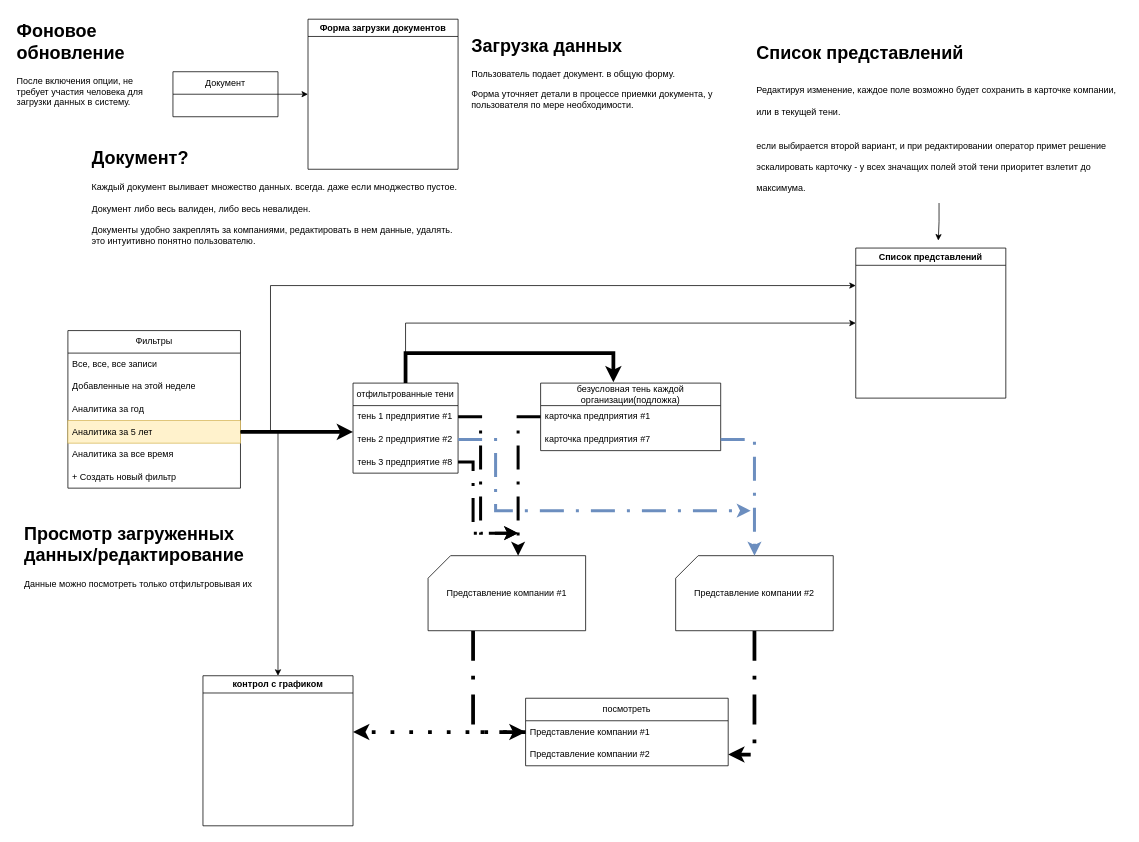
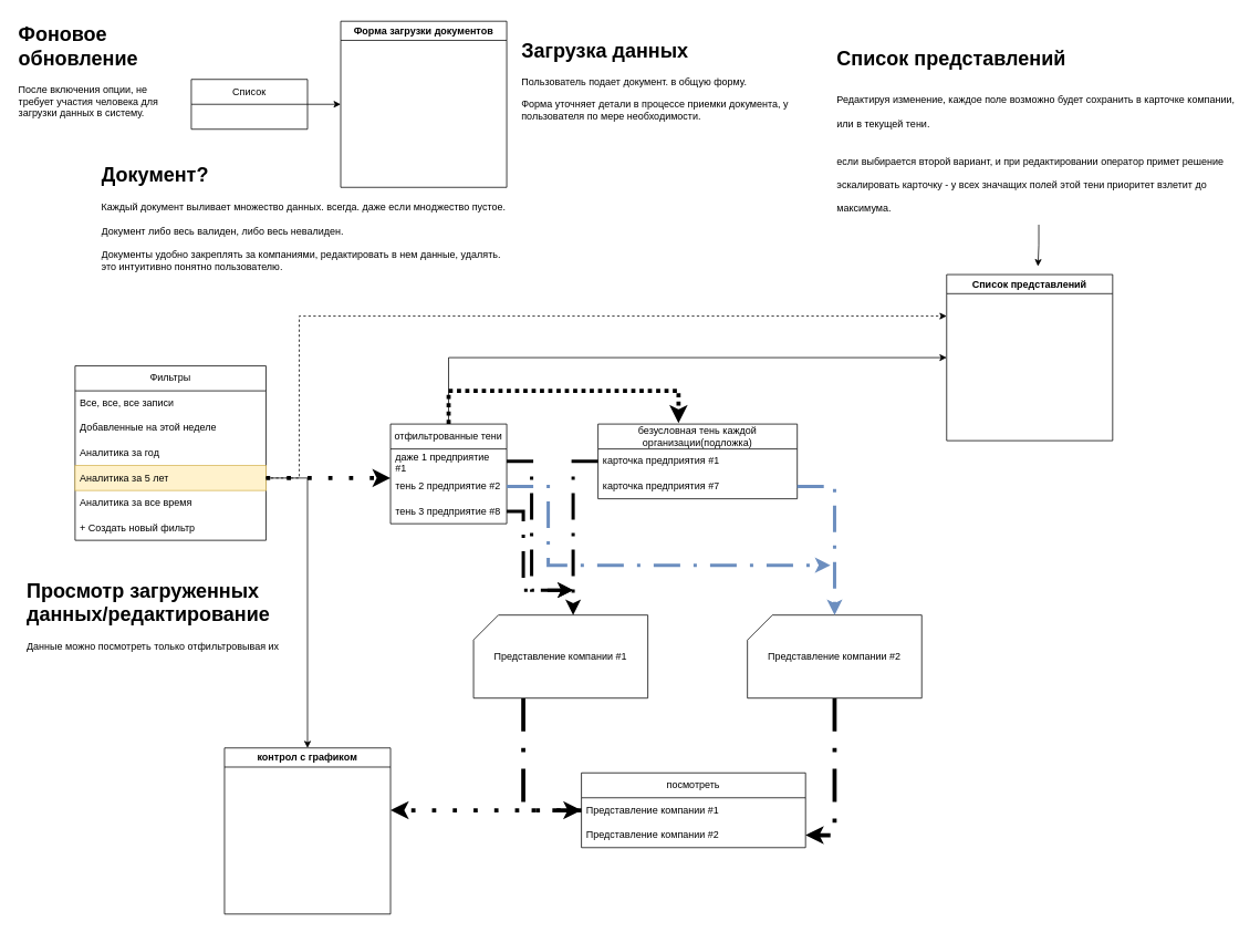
- <mxCell id="2" value="Документ" style="swimlane;fontStyle=0;childLayout=stackLayout;horizontal=1;startSize=30;horizontalStack=0;resizeParent=1;resizeParentMax=0;resizeLast=0;collapsible=1;marginBottom=0;whiteSpace=wrap;html=1;" vertex="1" parent="1"><mxGeometry x="230" y="95" width="140" height="60" as="geometry" /></mxCell>
+ <mxCell id="2" value="Список" style="swimlane;fontStyle=0;childLayout=stackLayout;horizontal=1;startSize=30;horizontalStack=0;resizeParent=1;resizeParentMax=0;resizeLast=0;collapsible=1;marginBottom=0;whiteSpace=wrap;html=1;" vertex="1" parent="1"><mxGeometry x="230" y="95" width="140" height="60" as="geometry" /></mxCell>
- <mxCell id="41" style="edgeStyle=orthogonalEdgeStyle;rounded=0;orthogonalLoop=1;jettySize=auto;html=1;entryX=0;entryY=0.25;entryDx=0;entryDy=0;" edge="1" parent="1" source="10" target="40"><mxGeometry relative="1" as="geometry"><Array as="points"><mxPoint x="360" y="575" /><mxPoint x="360" y="380" /></Array></mxGeometry></mxCell>
+ <mxCell id="41" style="edgeStyle=orthogonalEdgeStyle;rounded=0;orthogonalLoop=1;jettySize=auto;html=1;entryX=0;entryY=0.25;entryDx=0;entryDy=0;dashed=1;" edge="1" parent="1" source="10" target="40"><mxGeometry relative="1" as="geometry"><Array as="points"><mxPoint x="360" y="575" /><mxPoint x="360" y="380" /></Array></mxGeometry></mxCell>
- <mxCell id="25" style="edgeStyle=orthogonalEdgeStyle;rounded=0;orthogonalLoop=1;jettySize=auto;html=1;entryX=0.404;entryY=-0.011;entryDx=0;entryDy=0;entryPerimeter=0;dashed=0;dashPattern=1 1;strokeWidth=5;" edge="1" parent="1" source="14" target="21"><mxGeometry relative="1" as="geometry"><Array as="points"><mxPoint x="540" y="470" /><mxPoint x="817" y="470" /></Array></mxGeometry></mxCell>
+ <mxCell id="25" style="edgeStyle=orthogonalEdgeStyle;rounded=0;orthogonalLoop=1;jettySize=auto;html=1;entryX=0.404;entryY=-0.011;entryDx=0;entryDy=0;entryPerimeter=0;dashed=1;dashPattern=1 1;strokeWidth=5;" edge="1" parent="1" source="14" target="21"><mxGeometry relative="1" as="geometry"><Array as="points"><mxPoint x="540" y="470" /><mxPoint x="817" y="470" /></Array></mxGeometry></mxCell>
- <mxCell id="16" value="тень 1 предприятие #1" style="text;strokeColor=none;fillColor=none;align=left;verticalAlign=middle;spacingLeft=4;spacingRight=4;overflow=hidden;points=[[0,0.5],[1,0.5]];portConstraint=eastwest;rotatable=0;whiteSpace=wrap;html=1;" vertex="1" parent="14"><mxGeometry y="30" width="140" height="30" as="geometry" /></mxCell>
+ <mxCell id="16" value="даже 1 предприятие #1" style="text;strokeColor=none;fillColor=none;align=left;verticalAlign=middle;spacingLeft=4;spacingRight=4;overflow=hidden;points=[[0,0.5],[1,0.5]];portConstraint=eastwest;rotatable=0;whiteSpace=wrap;html=1;" vertex="1" parent="14"><mxGeometry y="30" width="140" height="30" as="geometry" /></mxCell>
- <mxCell id="24" style="edgeStyle=orthogonalEdgeStyle;rounded=0;orthogonalLoop=1;jettySize=auto;html=1;dashed=0;dashPattern=1 4;strokeWidth=5;" edge="1" parent="1" source="10" target="14"><mxGeometry relative="1" as="geometry"><mxPoint x="450" y="500" as="targetPoint" /><Array as="points"><mxPoint x="450" y="575" /><mxPoint x="450" y="575" /></Array></mxGeometry></mxCell>
+ <mxCell id="24" style="edgeStyle=orthogonalEdgeStyle;rounded=0;orthogonalLoop=1;jettySize=auto;html=1;dashed=1;dashPattern=1 4;strokeWidth=5;" edge="1" parent="1" source="10" target="14"><mxGeometry relative="1" as="geometry"><mxPoint x="450" y="500" as="targetPoint" /><Array as="points"><mxPoint x="450" y="575" /><mxPoint x="450" y="575" /></Array></mxGeometry></mxCell>
